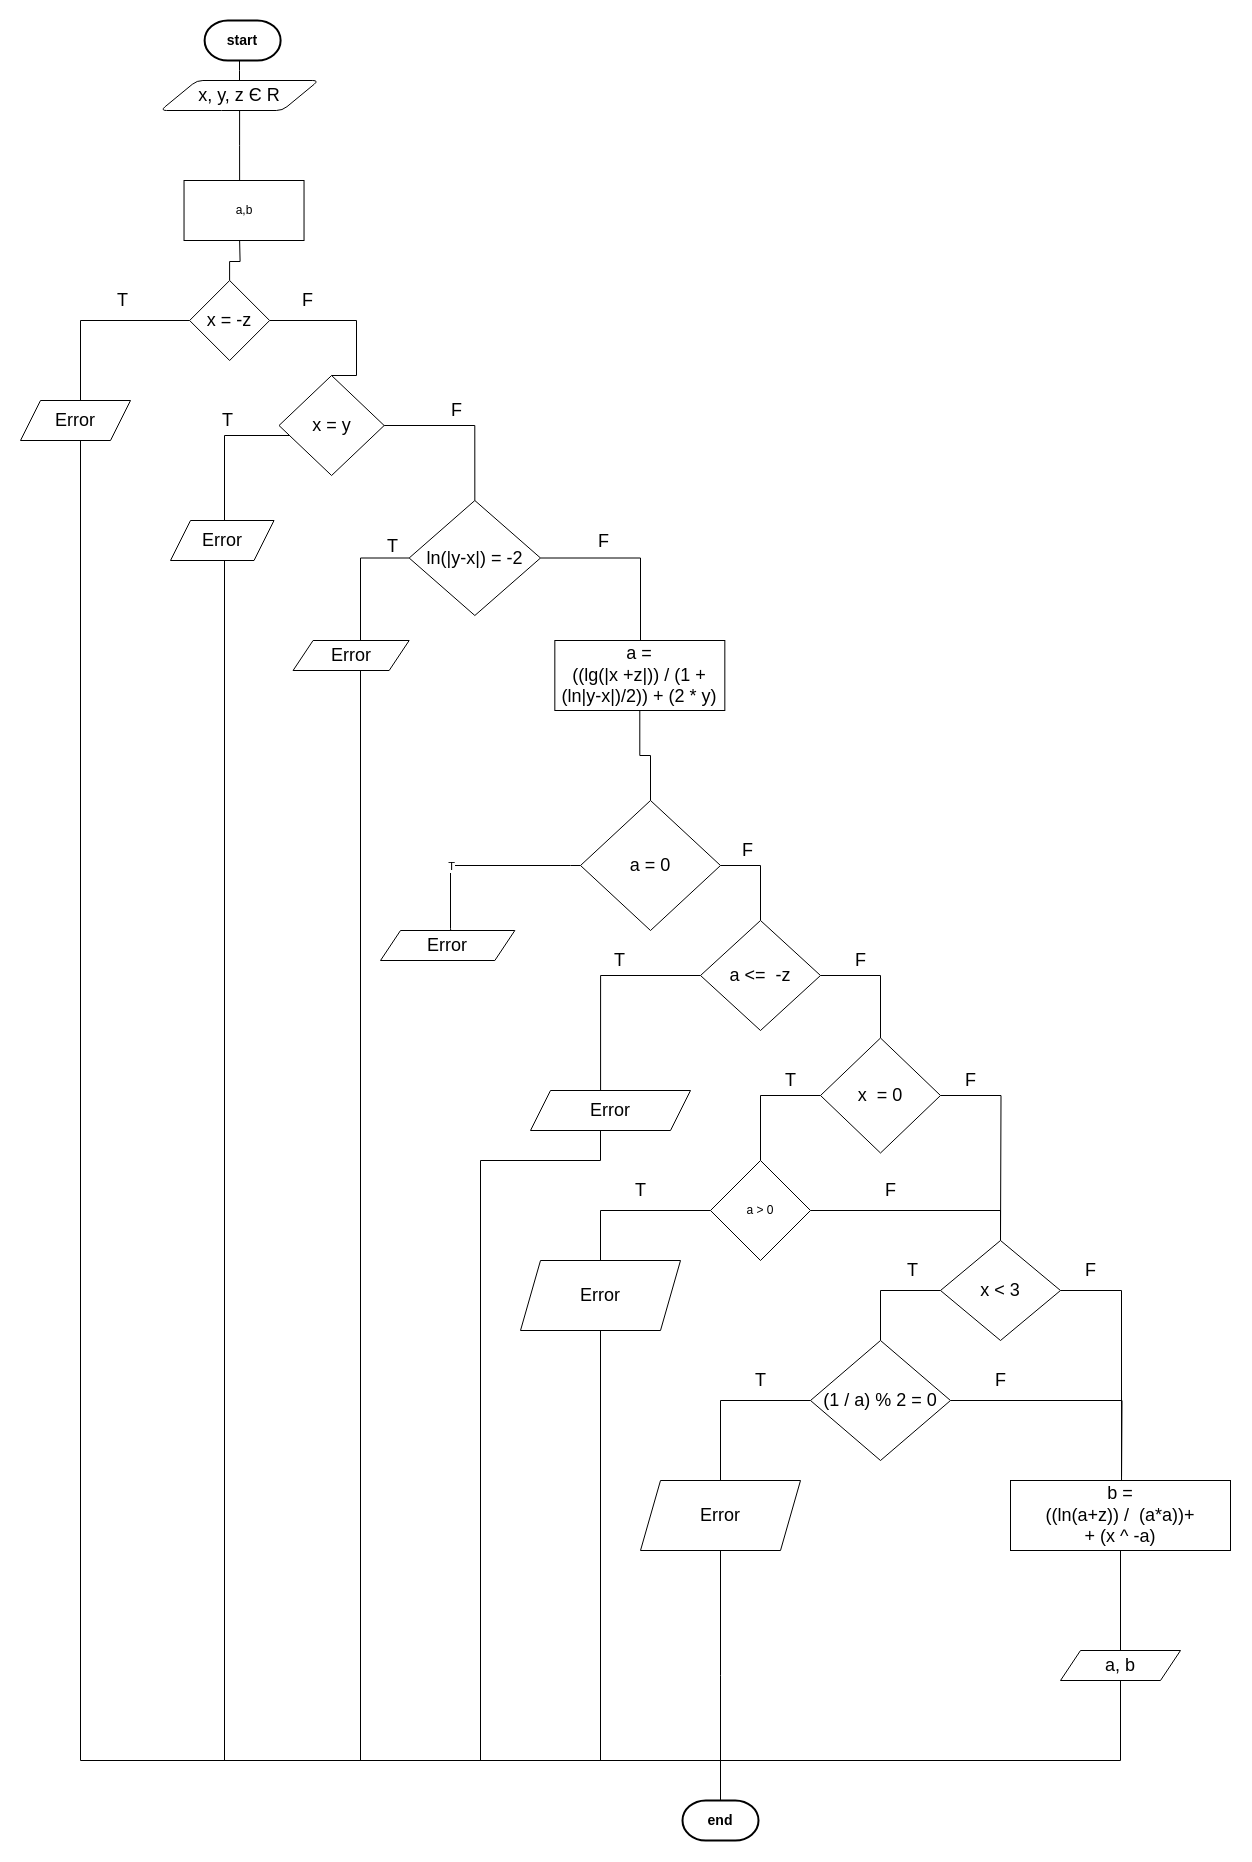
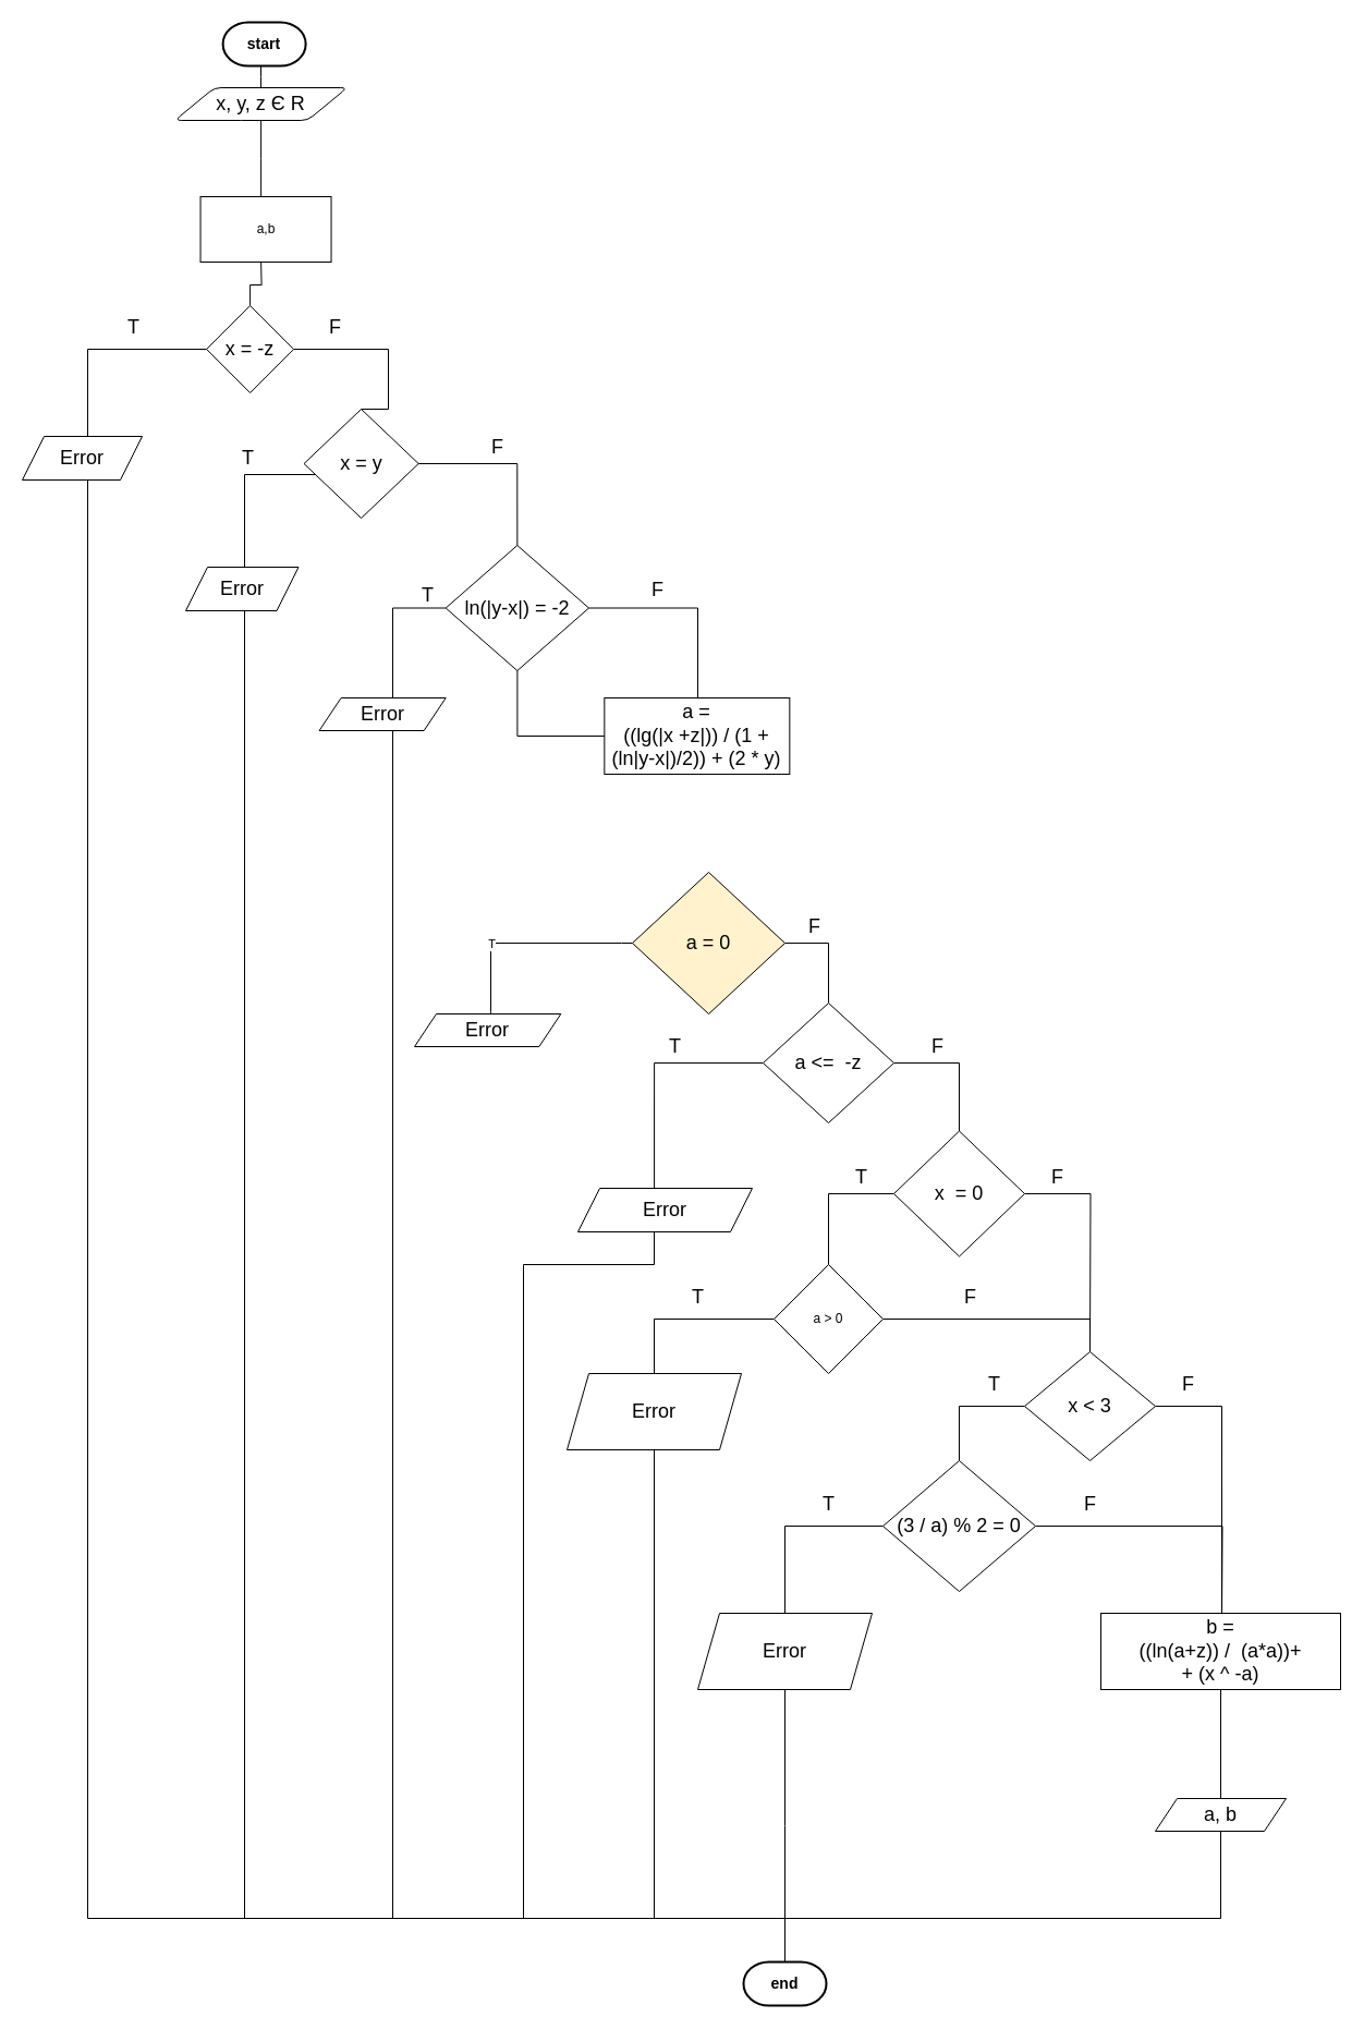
- <mxCell id="51" value="" style="edgeStyle=orthogonalEdgeStyle;rounded=0;orthogonalLoop=1;jettySize=auto;html=1;endArrow=none;endFill=0;" edge="1" parent="1" source="52" target="24"><mxGeometry relative="1" as="geometry" /></mxCell>
+ <mxCell id="51" value="" style="edgeStyle=orthogonalEdgeStyle;rounded=0;orthogonalLoop=1;jettySize=auto;html=1;endArrow=none;endFill=0;" edge="1" parent="1" source="52" target="19"><mxGeometry relative="1" as="geometry" /></mxCell>
- <mxCell id="24" value="&lt;font style=&quot;font-size: 18px&quot;&gt;a = 0&lt;/font&gt;" style="rhombus;whiteSpace=wrap;html=1;" vertex="1" parent="1"><mxGeometry x="580" y="800" width="140" height="130" as="geometry" /></mxCell>
+ <mxCell id="24" value="&lt;font style=&quot;font-size: 18px&quot;&gt;a = 0&lt;/font&gt;" style="rhombus;whiteSpace=wrap;html=1;fillColor=#fff2cc;" vertex="1" parent="1"><mxGeometry x="580" y="800" width="140" height="130" as="geometry" /></mxCell>
- <mxCell id="44" value="&lt;font style=&quot;font-size: 18px&quot;&gt;(1 / a) % 2 = 0&lt;/font&gt;" style="rhombus;whiteSpace=wrap;html=1;" vertex="1" parent="1"><mxGeometry x="810" y="1340" width="140" height="120" as="geometry" /></mxCell>
+ <mxCell id="44" value="&lt;font style=&quot;font-size: 18px&quot;&gt;(3 / a) % 2 = 0&lt;/font&gt;" style="rhombus;whiteSpace=wrap;html=1;" vertex="1" parent="1"><mxGeometry x="810" y="1340" width="140" height="120" as="geometry" /></mxCell>
